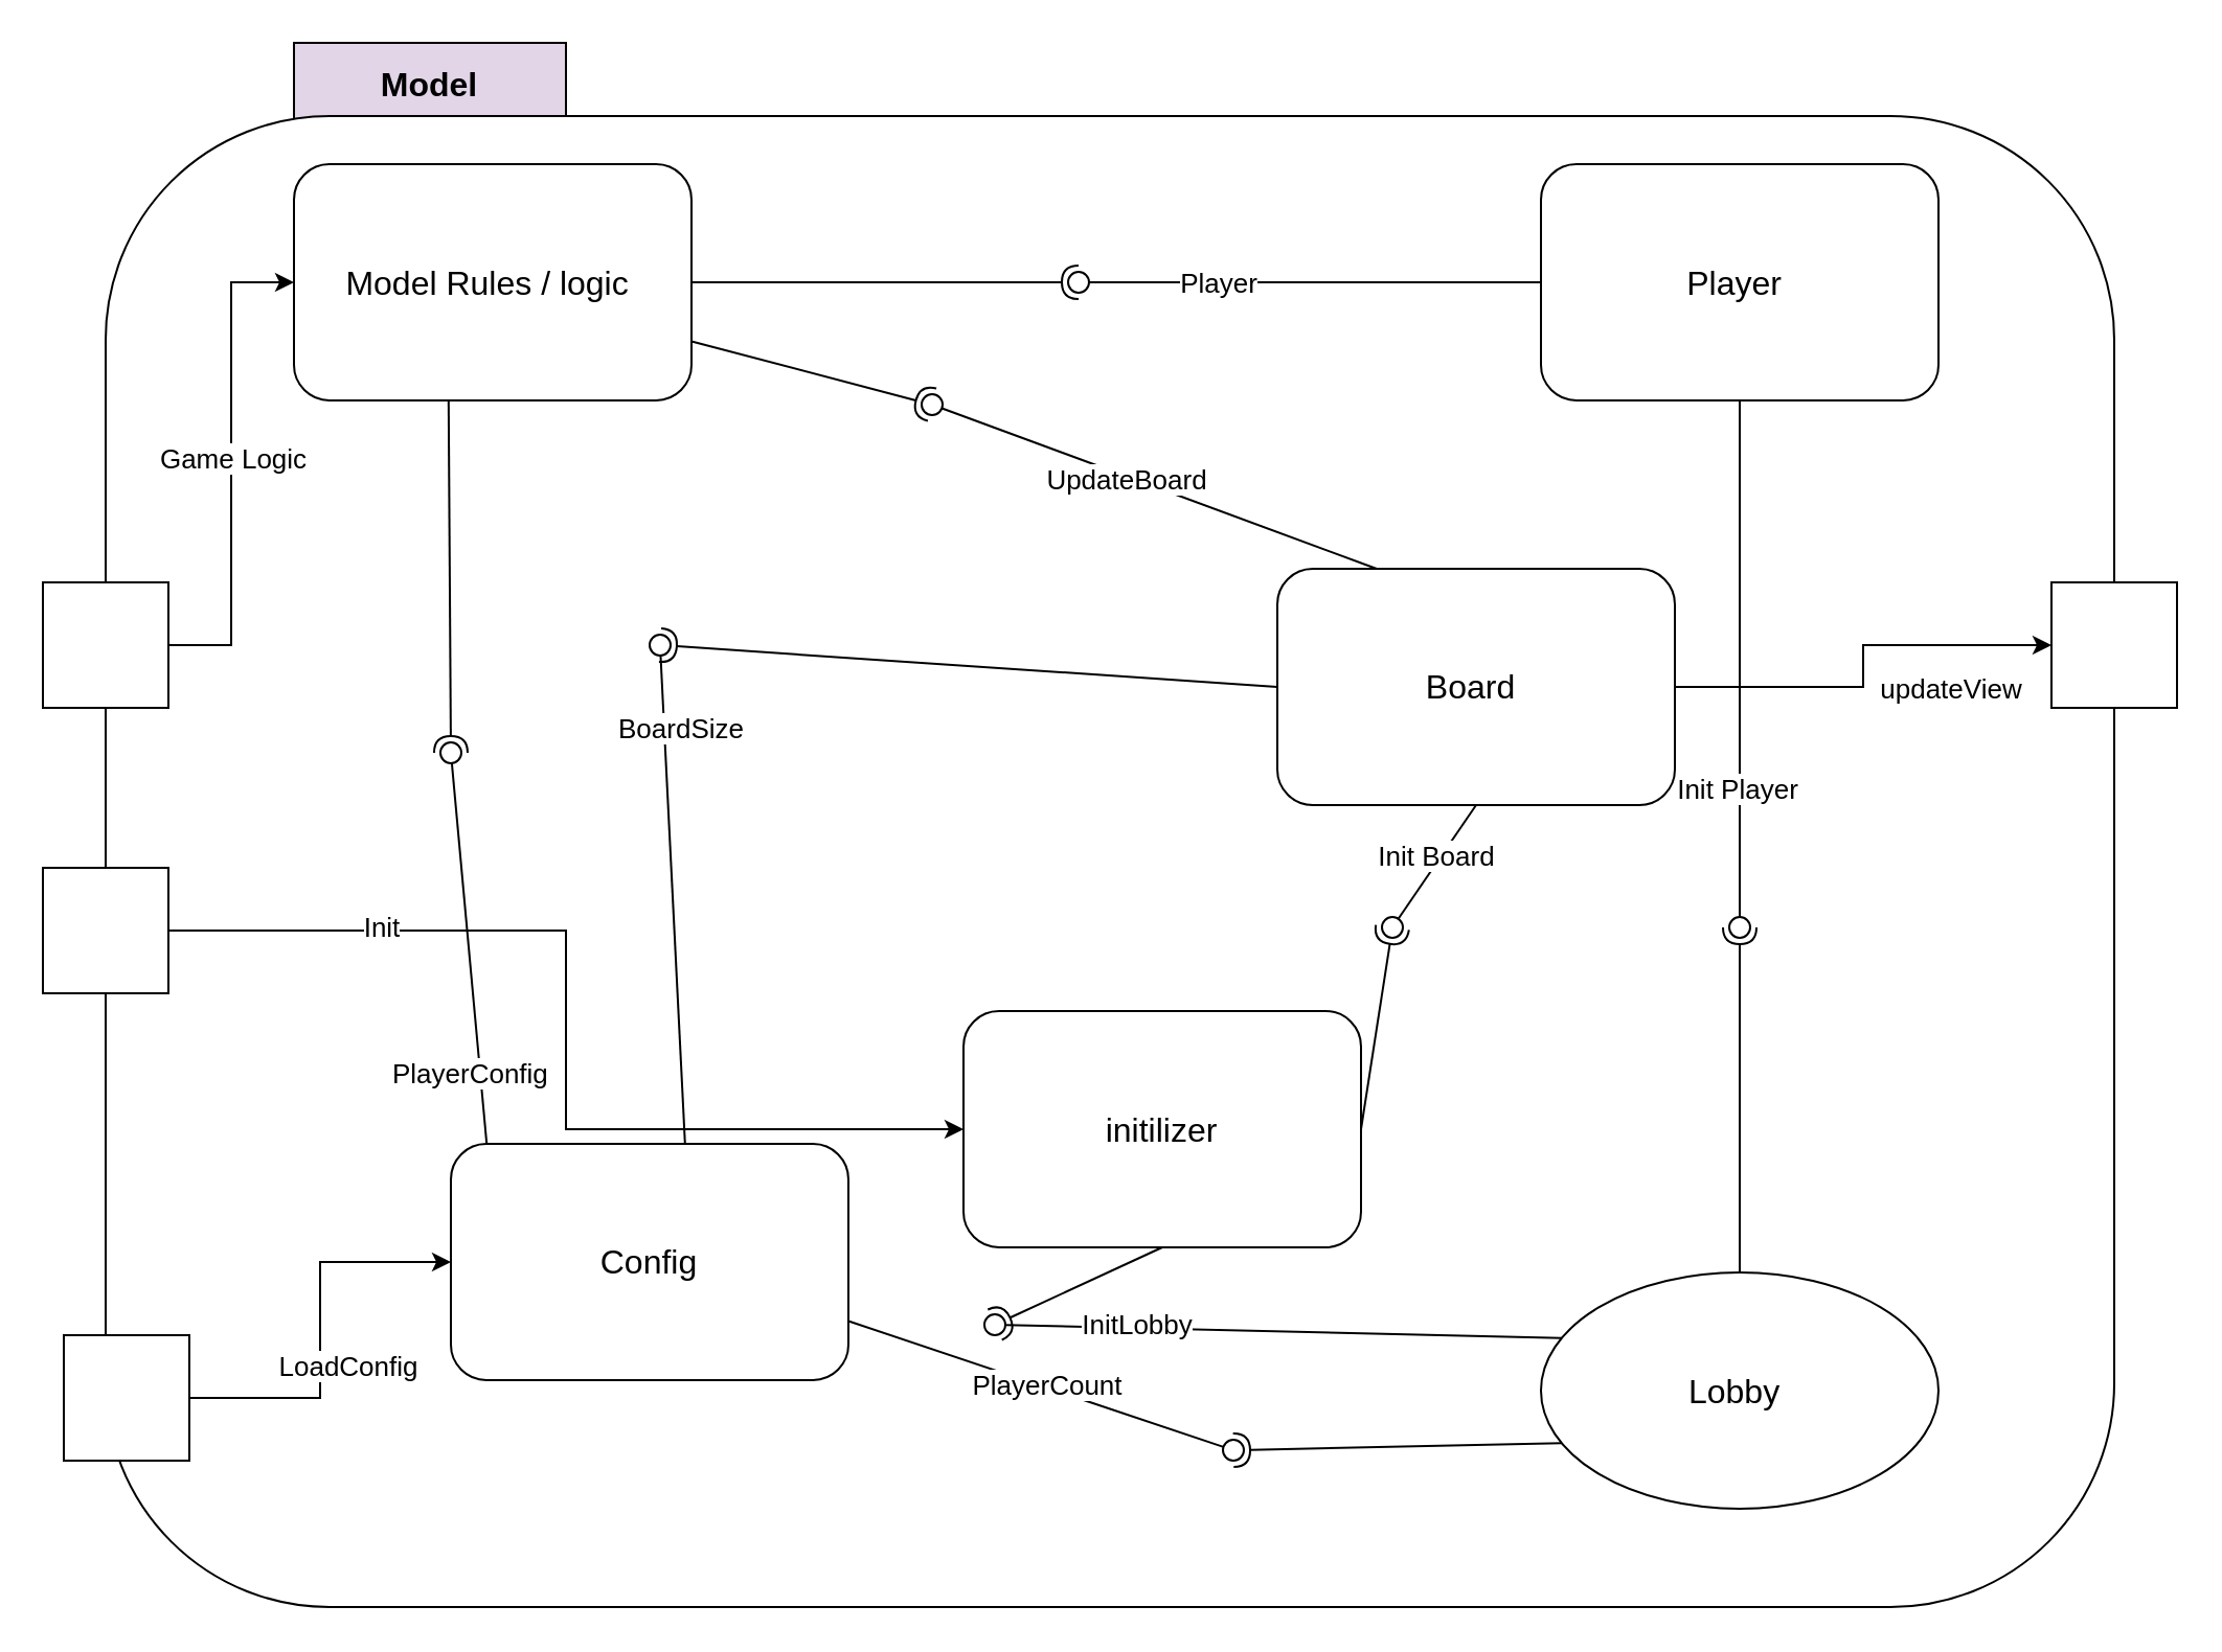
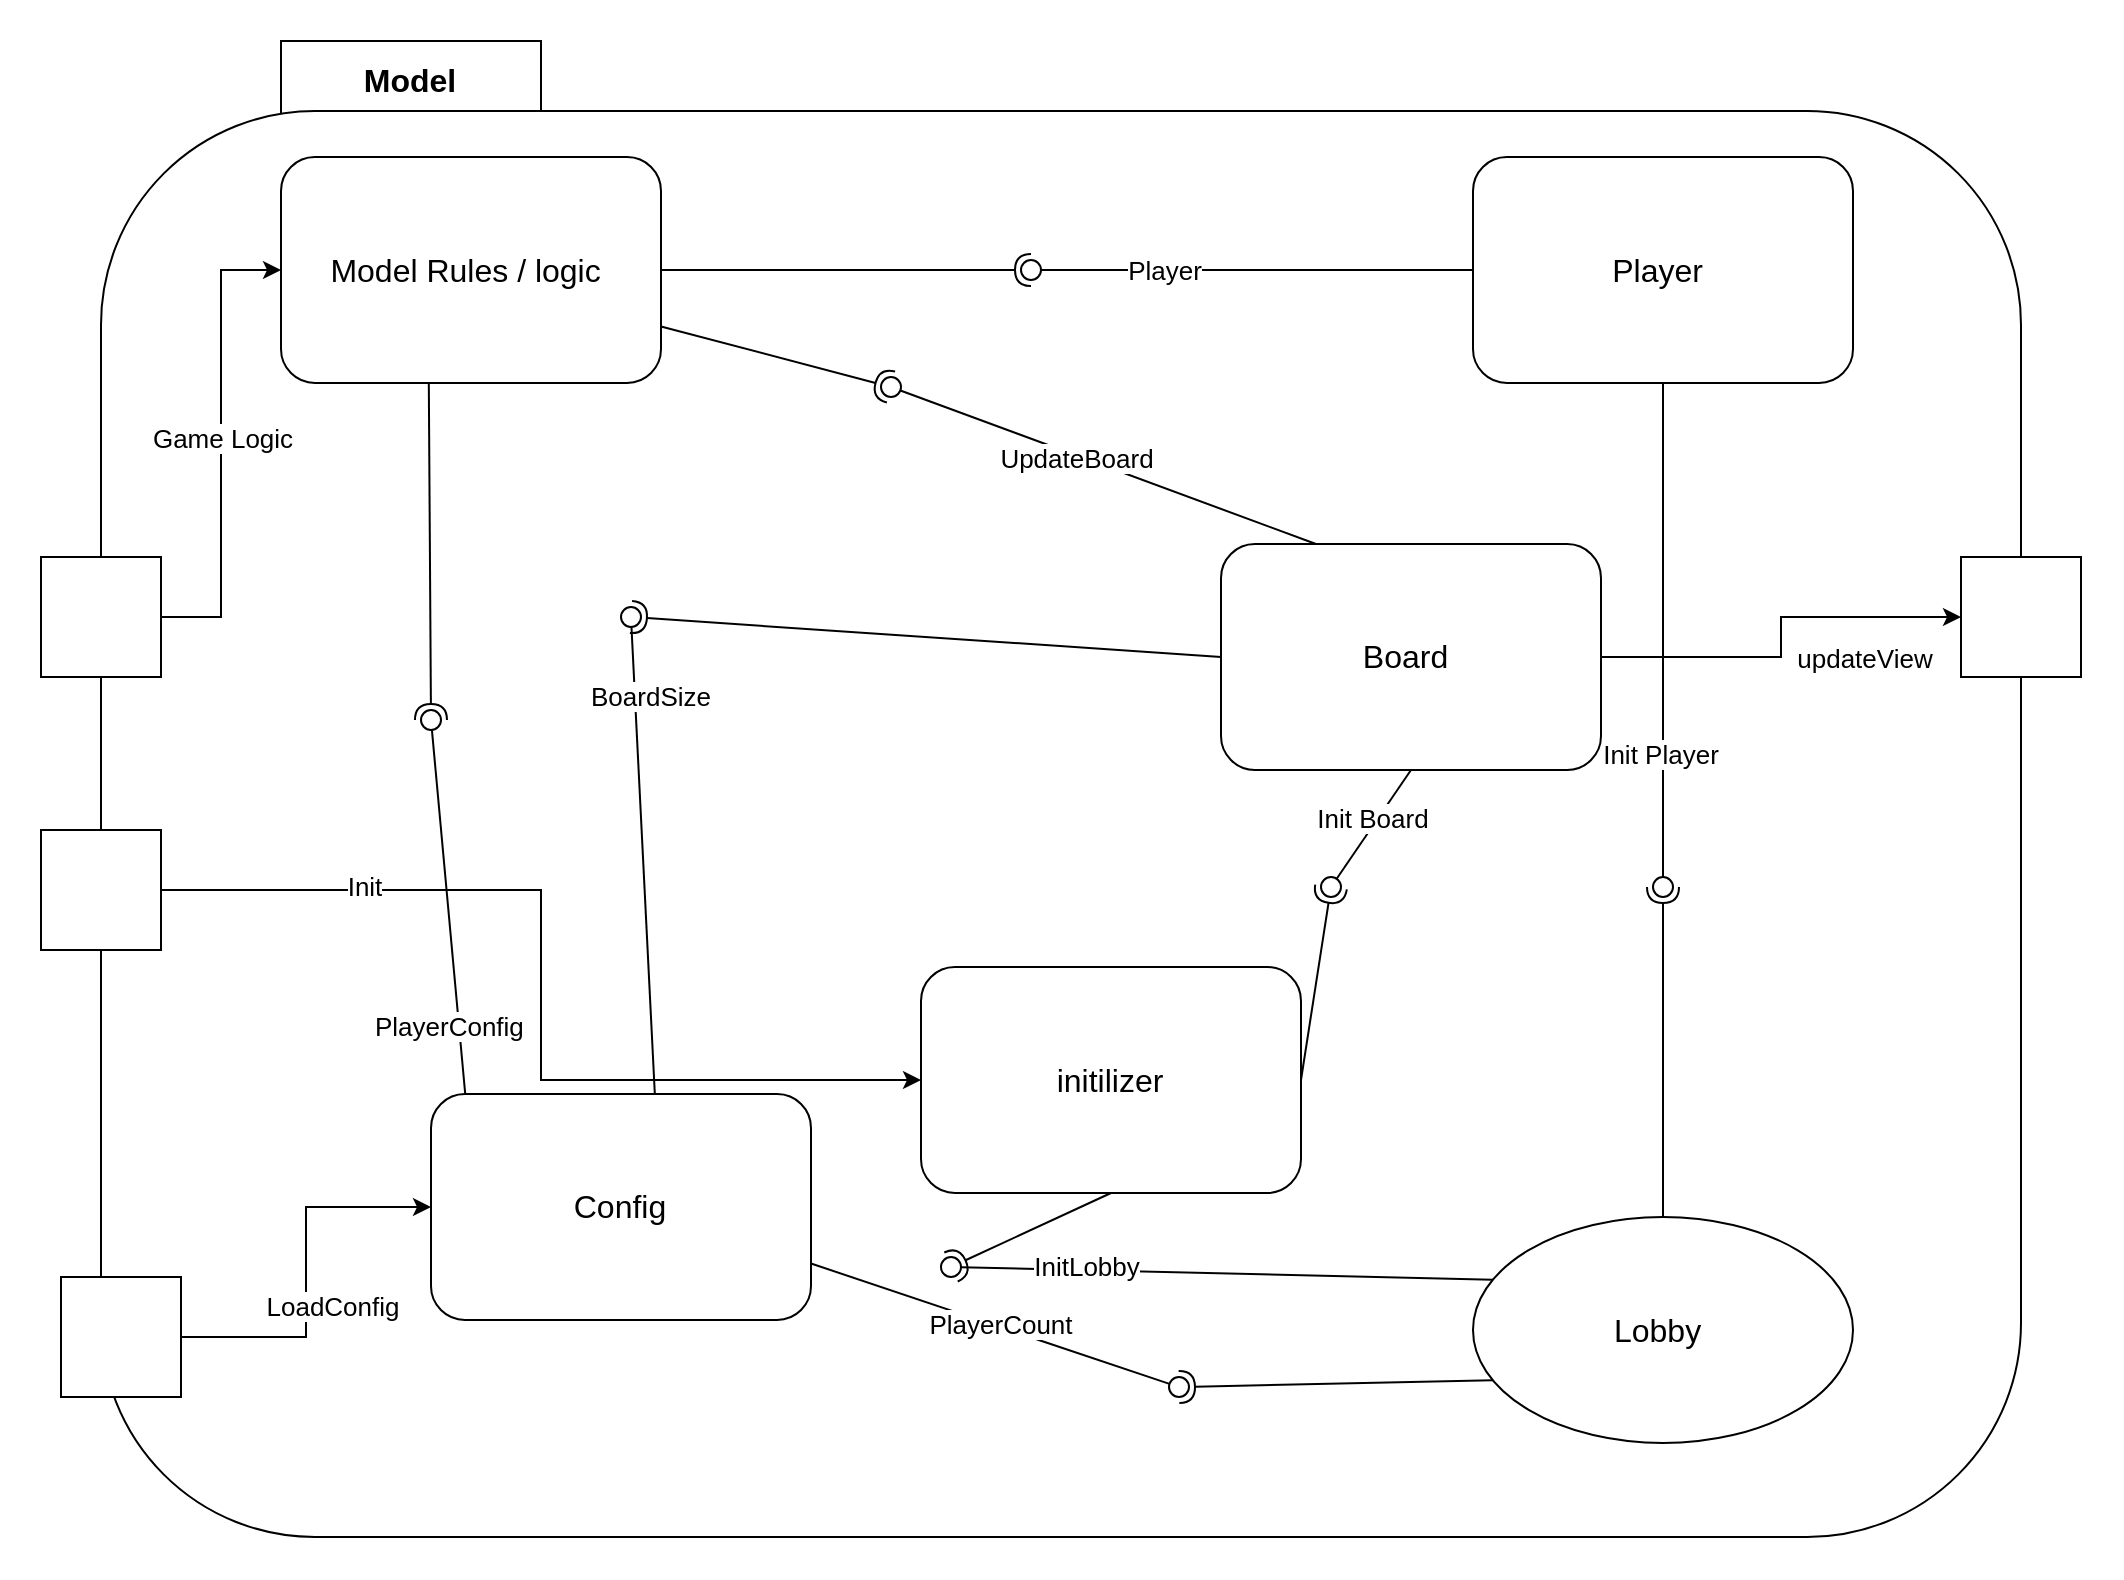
- <mxCell id="2" value="&lt;b&gt;Model&lt;/b&gt;" style="rounded=0;whiteSpace=wrap;html=1;fontSize=16;fillColor=#e1d5e7;" parent="1" vertex="1"><mxGeometry x="140" y="20" width="130" height="40" as="geometry" /></mxCell>
+ <mxCell id="2" value="&lt;b&gt;Model&lt;/b&gt;" style="rounded=0;whiteSpace=wrap;html=1;fontSize=16;" parent="1" vertex="1"><mxGeometry x="140" y="20" width="130" height="40" as="geometry" /></mxCell>
